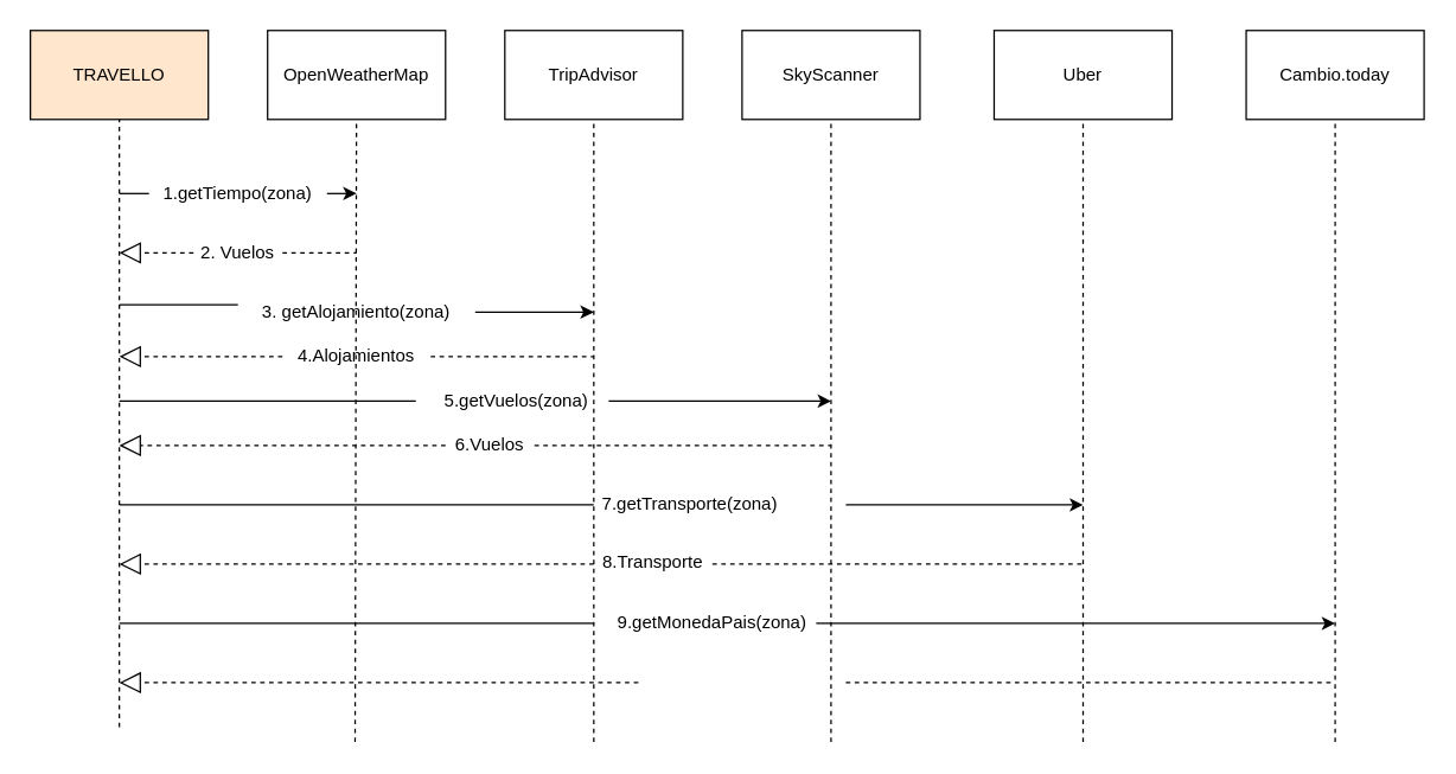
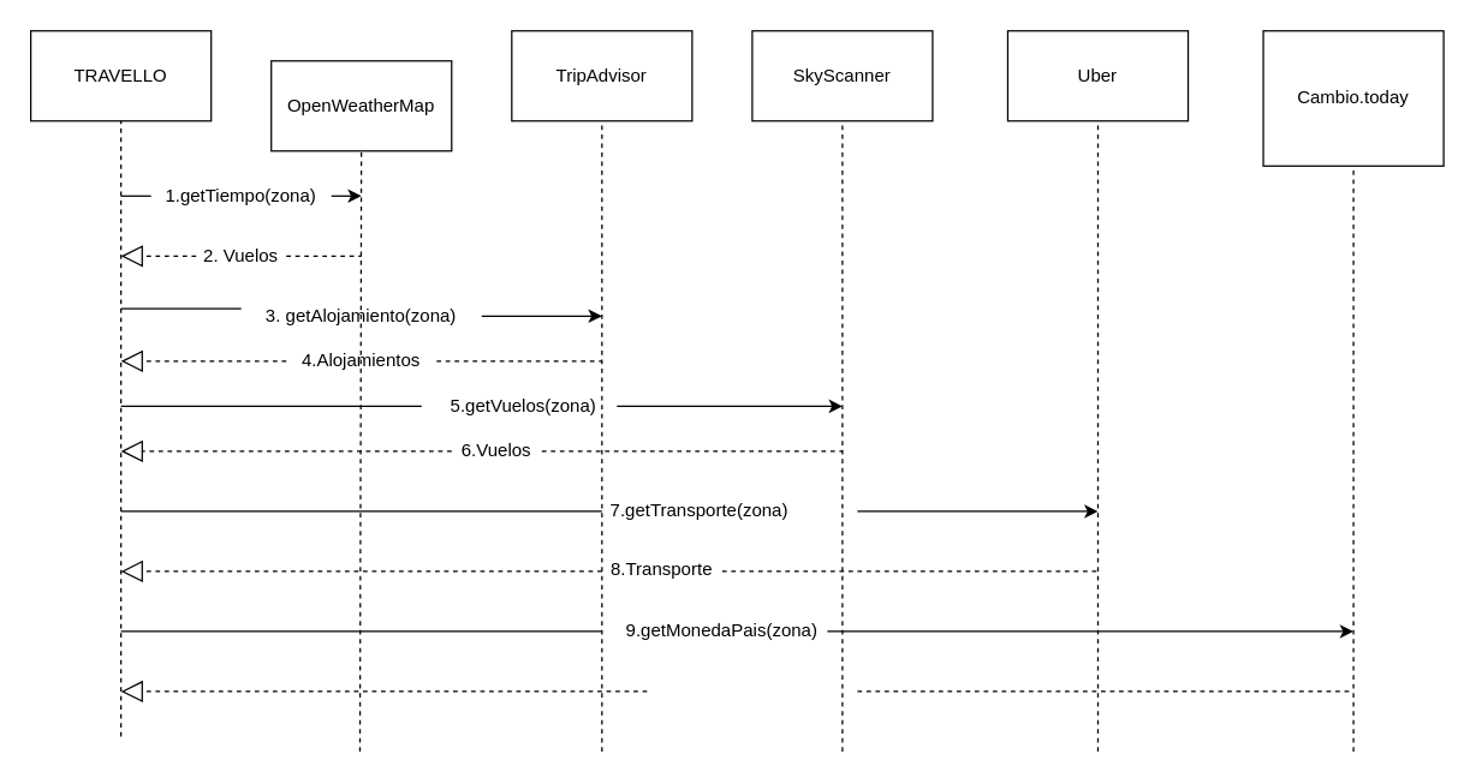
- <mxCell id="2" value="TRAVELLO" style="rounded=0;whiteSpace=wrap;html=1;fillColor=#ffe6cc;" parent="1" vertex="1"><mxGeometry x="20" y="20" width="120" height="60" as="geometry" /></mxCell>
+ <mxCell id="2" value="TRAVELLO" style="rounded=0;whiteSpace=wrap;html=1;" parent="1" vertex="1"><mxGeometry x="20" y="20" width="120" height="60" as="geometry" /></mxCell>
- <mxCell id="3" value="OpenWeatherMap" style="rounded=0;whiteSpace=wrap;html=1;" parent="1" vertex="1"><mxGeometry x="180" y="20" width="120" height="60" as="geometry" /></mxCell>
+ <mxCell id="3" value="OpenWeatherMap" style="rounded=0;whiteSpace=wrap;html=1;" parent="1" vertex="1"><mxGeometry x="180" y="40" width="120" height="60" as="geometry" /></mxCell>
- <mxCell id="7" value="Cambio.today" style="rounded=0;whiteSpace=wrap;html=1;" parent="1" vertex="1"><mxGeometry x="840" y="20" width="120" height="60" as="geometry" /></mxCell>
+ <mxCell id="7" value="Cambio.today" style="rounded=0;whiteSpace=wrap;html=1;" parent="1" vertex="1"><mxGeometry x="840" y="20" width="120" height="90" as="geometry" /></mxCell>
